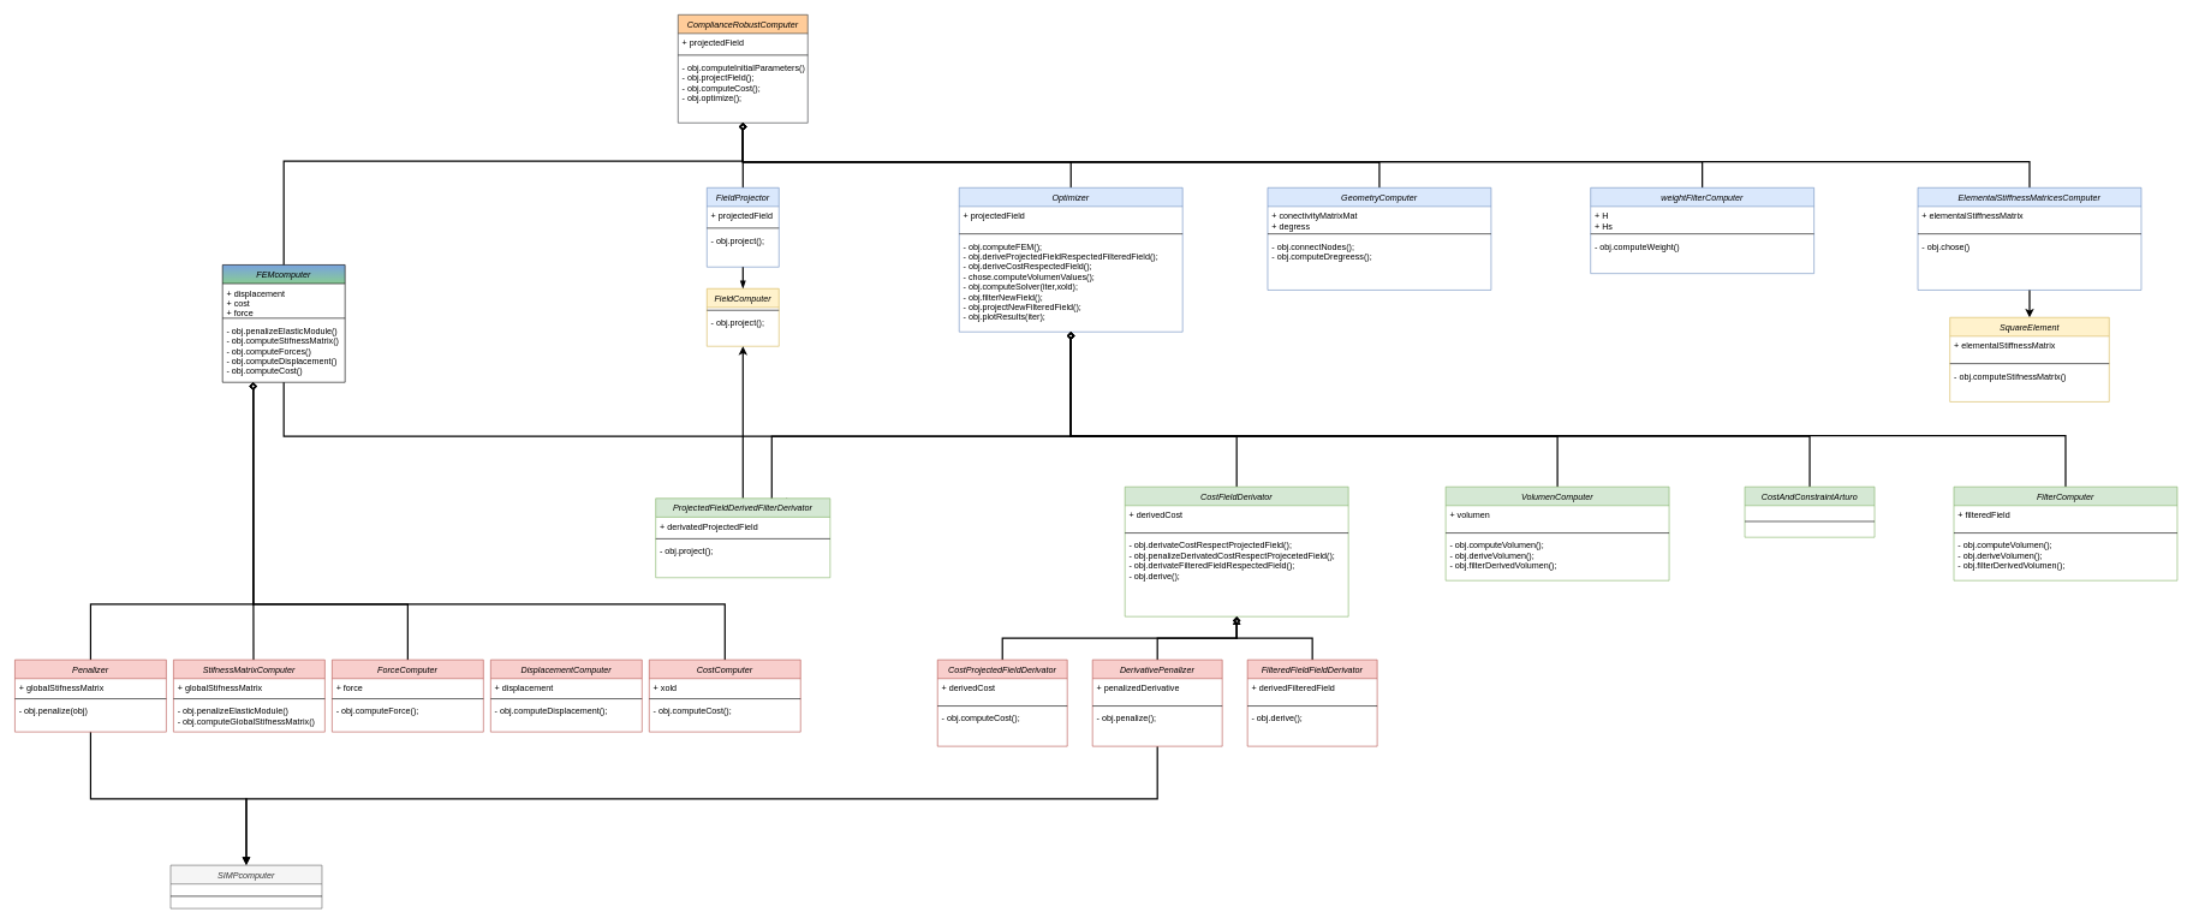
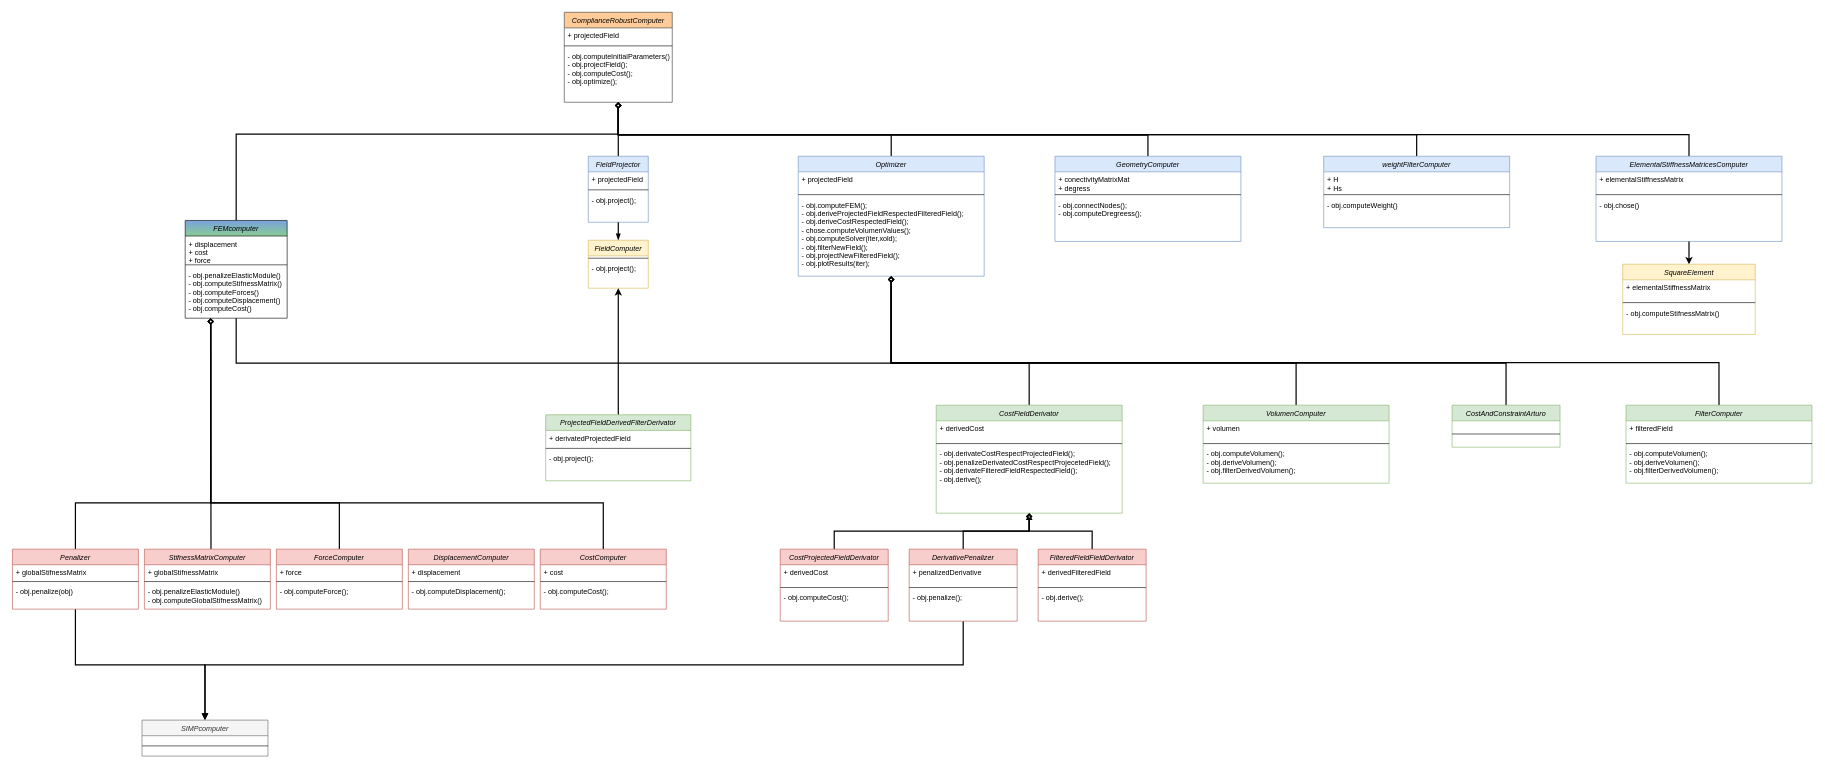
- <mxCell id="78" style="edgeStyle=orthogonalEdgeStyle;rounded=0;orthogonalLoop=1;jettySize=auto;html=1;exitX=0.75;exitY=0;exitDx=0;exitDy=0;endArrow=diamond;endFill=0;endSize=6;strokeWidth=2;" parent="1" source="79" target="49" edge="1"><mxGeometry relative="1" as="geometry"><Array as="points"><mxPoint x="1070" y="695" /><mxPoint x="1070" y="605" /><mxPoint x="1485" y="605" /></Array></mxGeometry></mxCell>
- <mxCell id="45" value="+ xold&#10;" style="text;align=left;verticalAlign=top;spacingLeft=4;spacingRight=4;overflow=hidden;rotatable=0;points=[[0,0.5],[1,0.5]];portConstraint=eastwest;" parent="44" vertex="1"><mxGeometry y="26" width="210" height="24" as="geometry" /></mxCell>
+ <mxCell id="45" value="+ cost&#10;" style="text;align=left;verticalAlign=top;spacingLeft=4;spacingRight=4;overflow=hidden;rotatable=0;points=[[0,0.5],[1,0.5]];portConstraint=eastwest;" parent="44" vertex="1"><mxGeometry y="26" width="210" height="24" as="geometry" /></mxCell>
